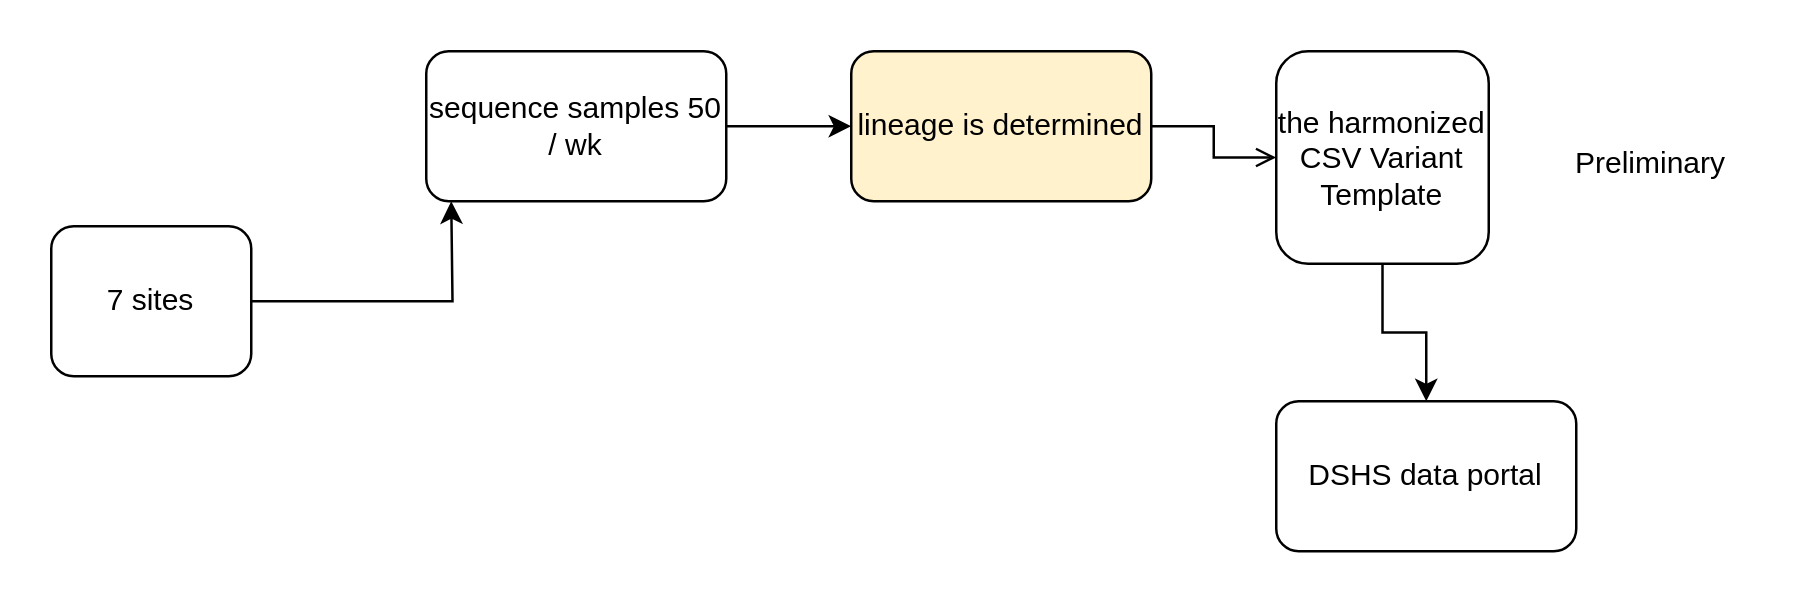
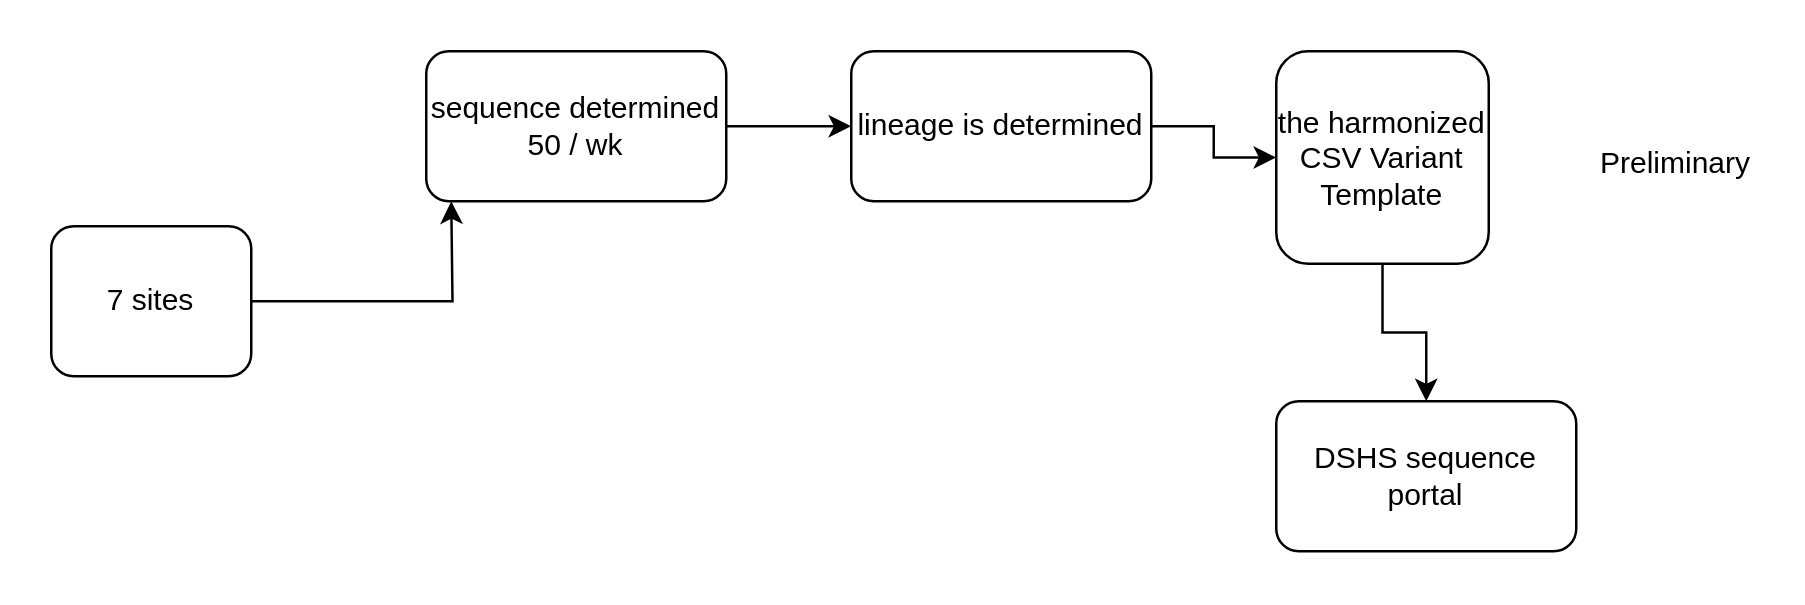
- <mxCell id="5" value="sequence samples 50 / wk" style="rounded=1;whiteSpace=wrap;html=1;" vertex="1" parent="1"><mxGeometry x="170" y="20" width="120" height="60" as="geometry" /></mxCell>
+ <mxCell id="5" value="sequence determined 50 / wk" style="rounded=1;whiteSpace=wrap;html=1;" vertex="1" parent="1"><mxGeometry x="170" y="20" width="120" height="60" as="geometry" /></mxCell>
- <mxCell id="9" value="lineage is determined" style="rounded=1;whiteSpace=wrap;html=1;fillColor=#fff2cc;" vertex="1" parent="1"><mxGeometry x="340" y="20" width="120" height="60" as="geometry" /></mxCell>
+ <mxCell id="9" value="lineage is determined" style="rounded=1;whiteSpace=wrap;html=1;" vertex="1" parent="1"><mxGeometry x="340" y="20" width="120" height="60" as="geometry" /></mxCell>
- <mxCell id="8" style="edgeStyle=orthogonalEdgeStyle;rounded=0;orthogonalLoop=1;jettySize=auto;html=1;exitX=1;exitY=0.5;exitDx=0;exitDy=0;endArrow=open;" edge="1" parent="1" source="9" target="7"><mxGeometry relative="1" as="geometry" /></mxCell>
+ <mxCell id="8" style="edgeStyle=orthogonalEdgeStyle;rounded=0;orthogonalLoop=1;jettySize=auto;html=1;exitX=1;exitY=0.5;exitDx=0;exitDy=0;" edge="1" parent="1" source="9" target="7"><mxGeometry relative="1" as="geometry" /></mxCell>
- <mxCell id="11" value="Preliminary" style="text;html=1;strokeColor=none;fillColor=none;align=center;verticalAlign=middle;whiteSpace=wrap;rounded=0;" vertex="1" parent="1"><mxGeometry x="630" y="50" width="60" height="30" as="geometry" /></mxCell>
+ <mxCell id="11" value="Preliminary" style="text;html=1;strokeColor=none;fillColor=none;align=center;verticalAlign=middle;whiteSpace=wrap;rounded=0;" vertex="1" parent="1"><mxGeometry x="640" y="50" width="60" height="30" as="geometry" /></mxCell>
- <mxCell id="10" value="DSHS data portal" style="whiteSpace=wrap;html=1;rounded=1;" vertex="1" parent="1"><mxGeometry x="510" y="160" width="120" height="60" as="geometry" /></mxCell>
+ <mxCell id="10" value="DSHS sequence portal" style="whiteSpace=wrap;html=1;rounded=1;" vertex="1" parent="1"><mxGeometry x="510" y="160" width="120" height="60" as="geometry" /></mxCell>
